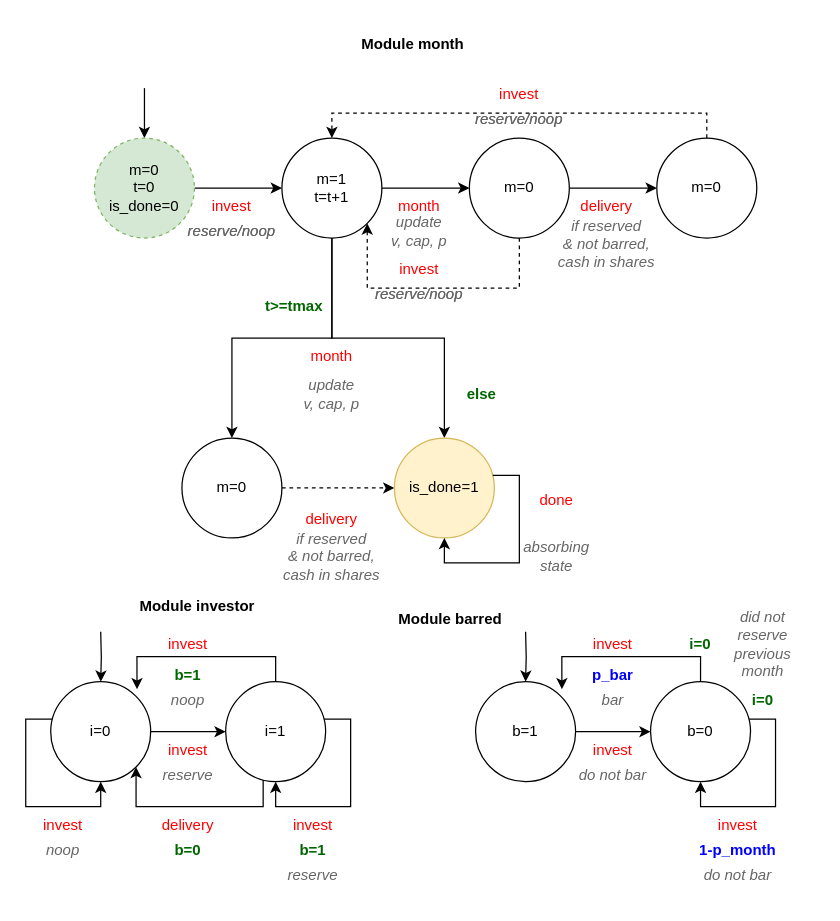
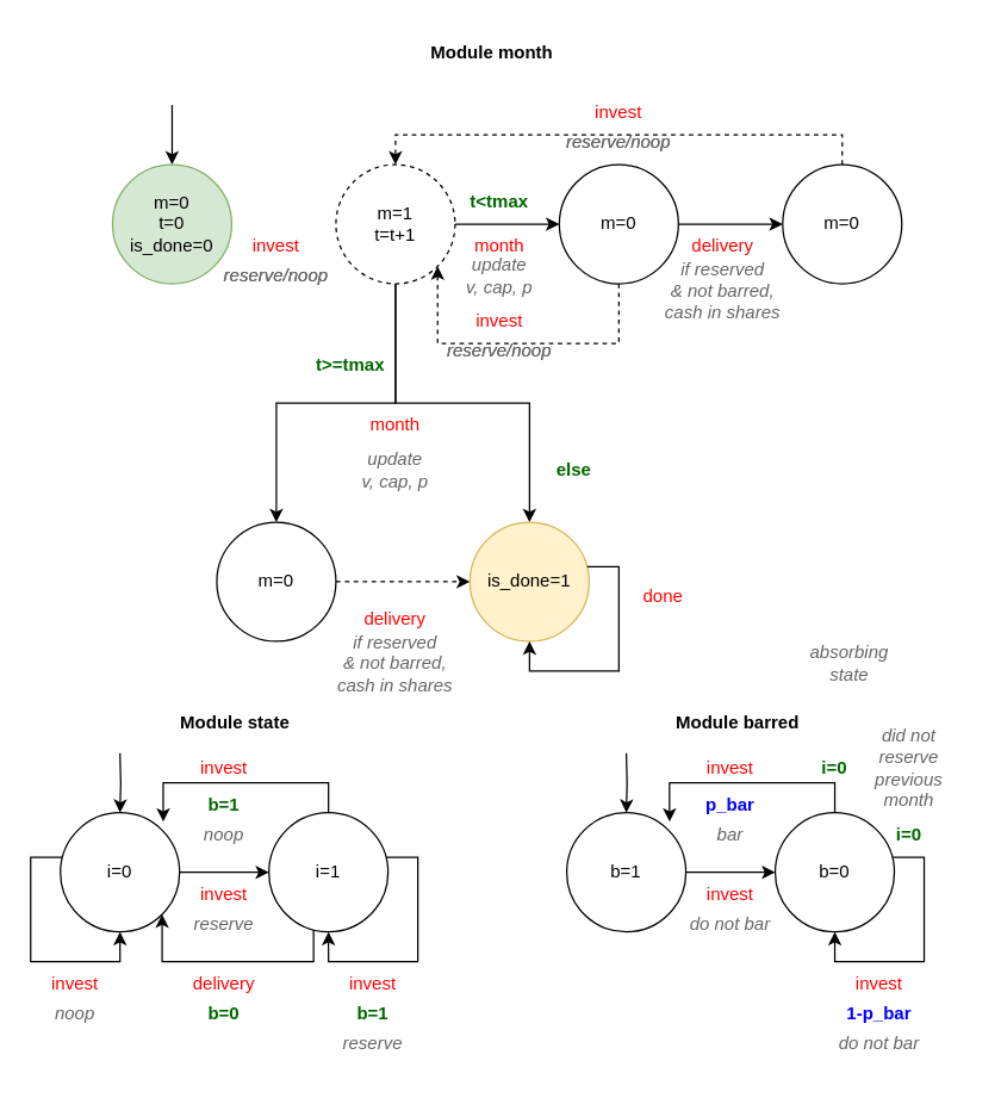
+ <mxCell id="26" value="&lt;font color=&quot;#006600&quot;&gt;t&amp;lt;tmax&lt;/font&gt;" style="text;html=1;strokeColor=none;fillColor=none;align=center;verticalAlign=middle;whiteSpace=wrap;rounded=0;fontStyle=1" parent="1" vertex="1"><mxGeometry x="305" y="120" width="60" height="30" as="geometry" /></mxCell>
- <mxCell id="4" value="&lt;div&gt;m=0&lt;/div&gt;&lt;div&gt;t=0&lt;br&gt;&lt;/div&gt;&lt;div&gt;is_done=0&lt;br&gt;&lt;/div&gt;" style="ellipse;whiteSpace=wrap;html=1;aspect=fixed;fillColor=#d5e8d4;strokeColor=#82b366;dashed=1;" parent="1" vertex="1"><mxGeometry x="75" y="110" width="80" height="80" as="geometry" /></mxCell>
+ <mxCell id="4" value="&lt;div&gt;m=0&lt;/div&gt;&lt;div&gt;t=0&lt;br&gt;&lt;/div&gt;&lt;div&gt;is_done=0&lt;br&gt;&lt;/div&gt;" style="ellipse;whiteSpace=wrap;html=1;aspect=fixed;fillColor=#d5e8d4;strokeColor=#82b366;" parent="1" vertex="1"><mxGeometry x="75" y="110" width="80" height="80" as="geometry" /></mxCell>
- <mxCell id="2" style="edgeStyle=orthogonalEdgeStyle;rounded=0;orthogonalLoop=1;jettySize=auto;html=1;entryX=0;entryY=0.5;entryDx=0;entryDy=0;" parent="1" source="4" target="7" edge="1"><mxGeometry relative="1" as="geometry" /></mxCell>
- <mxCell id="7" value="&lt;div&gt;m=1&lt;/div&gt;t=t+1" style="ellipse;whiteSpace=wrap;html=1;aspect=fixed;" parent="1" vertex="1"><mxGeometry x="225" y="110" width="80" height="80" as="geometry" /></mxCell>
+ <mxCell id="7" value="&lt;div&gt;m=1&lt;/div&gt;t=t+1" style="ellipse;whiteSpace=wrap;html=1;aspect=fixed;dashed=1;" parent="1" vertex="1"><mxGeometry x="225" y="110" width="80" height="80" as="geometry" /></mxCell>
- <mxCell id="56" value="&lt;font color=&quot;#666666&quot;&gt;&lt;i&gt;absorbing state&lt;/i&gt;&lt;/font&gt;" style="text;html=1;strokeColor=none;fillColor=none;align=center;verticalAlign=middle;whiteSpace=wrap;rounded=0;" parent="1" vertex="1"><mxGeometry x="415" y="430" width="60" height="30" as="geometry" /></mxCell>
+ <mxCell id="56" value="&lt;font color=&quot;#666666&quot;&gt;&lt;i&gt;absorbing state&lt;/i&gt;&lt;/font&gt;" style="text;html=1;strokeColor=none;fillColor=none;align=center;verticalAlign=middle;whiteSpace=wrap;rounded=0;" parent="1" vertex="1"><mxGeometry x="540" y="430" width="60" height="30" as="geometry" /></mxCell>
- <mxCell id="76" value="&lt;b&gt;Module investor&lt;/b&gt;" style="text;html=1;strokeColor=none;fillColor=none;align=center;verticalAlign=middle;whiteSpace=wrap;rounded=0;" parent="1" vertex="1"><mxGeometry x="110" y="470" width="95" height="30" as="geometry" /></mxCell>
+ <mxCell id="76" value="&lt;b&gt;Module state&lt;/b&gt;" style="text;html=1;strokeColor=none;fillColor=none;align=center;verticalAlign=middle;whiteSpace=wrap;rounded=0;" parent="1" vertex="1"><mxGeometry x="110" y="470" width="95" height="30" as="geometry" /></mxCell>
- <mxCell id="78" value="&lt;b&gt;Module barred&lt;/b&gt;" style="text;html=1;strokeColor=none;fillColor=none;align=center;verticalAlign=middle;whiteSpace=wrap;rounded=0;" parent="1" vertex="1"><mxGeometry x="315" y="480" width="90" height="30" as="geometry" /></mxCell>
+ <mxCell id="78" value="&lt;b&gt;Module barred&lt;/b&gt;" style="text;html=1;strokeColor=none;fillColor=none;align=center;verticalAlign=middle;whiteSpace=wrap;rounded=0;" parent="1" vertex="1"><mxGeometry x="450" y="470" width="90" height="30" as="geometry" /></mxCell>
- <mxCell id="74" value="&lt;div&gt;&lt;font color=&quot;#0000ff&quot;&gt;1-p_month&lt;/font&gt;&lt;br&gt;&lt;/div&gt;" style="text;html=1;strokeColor=none;fillColor=none;align=center;verticalAlign=middle;whiteSpace=wrap;rounded=0;fontStyle=1" parent="1" vertex="1"><mxGeometry x="550" y="665" width="80" height="30" as="geometry" /></mxCell>
+ <mxCell id="74" value="&lt;div&gt;&lt;font color=&quot;#0000ff&quot;&gt;1-p_bar&lt;/font&gt;&lt;br&gt;&lt;/div&gt;" style="text;html=1;strokeColor=none;fillColor=none;align=center;verticalAlign=middle;whiteSpace=wrap;rounded=0;fontStyle=1" parent="1" vertex="1"><mxGeometry x="550" y="665" width="80" height="30" as="geometry" /></mxCell>
